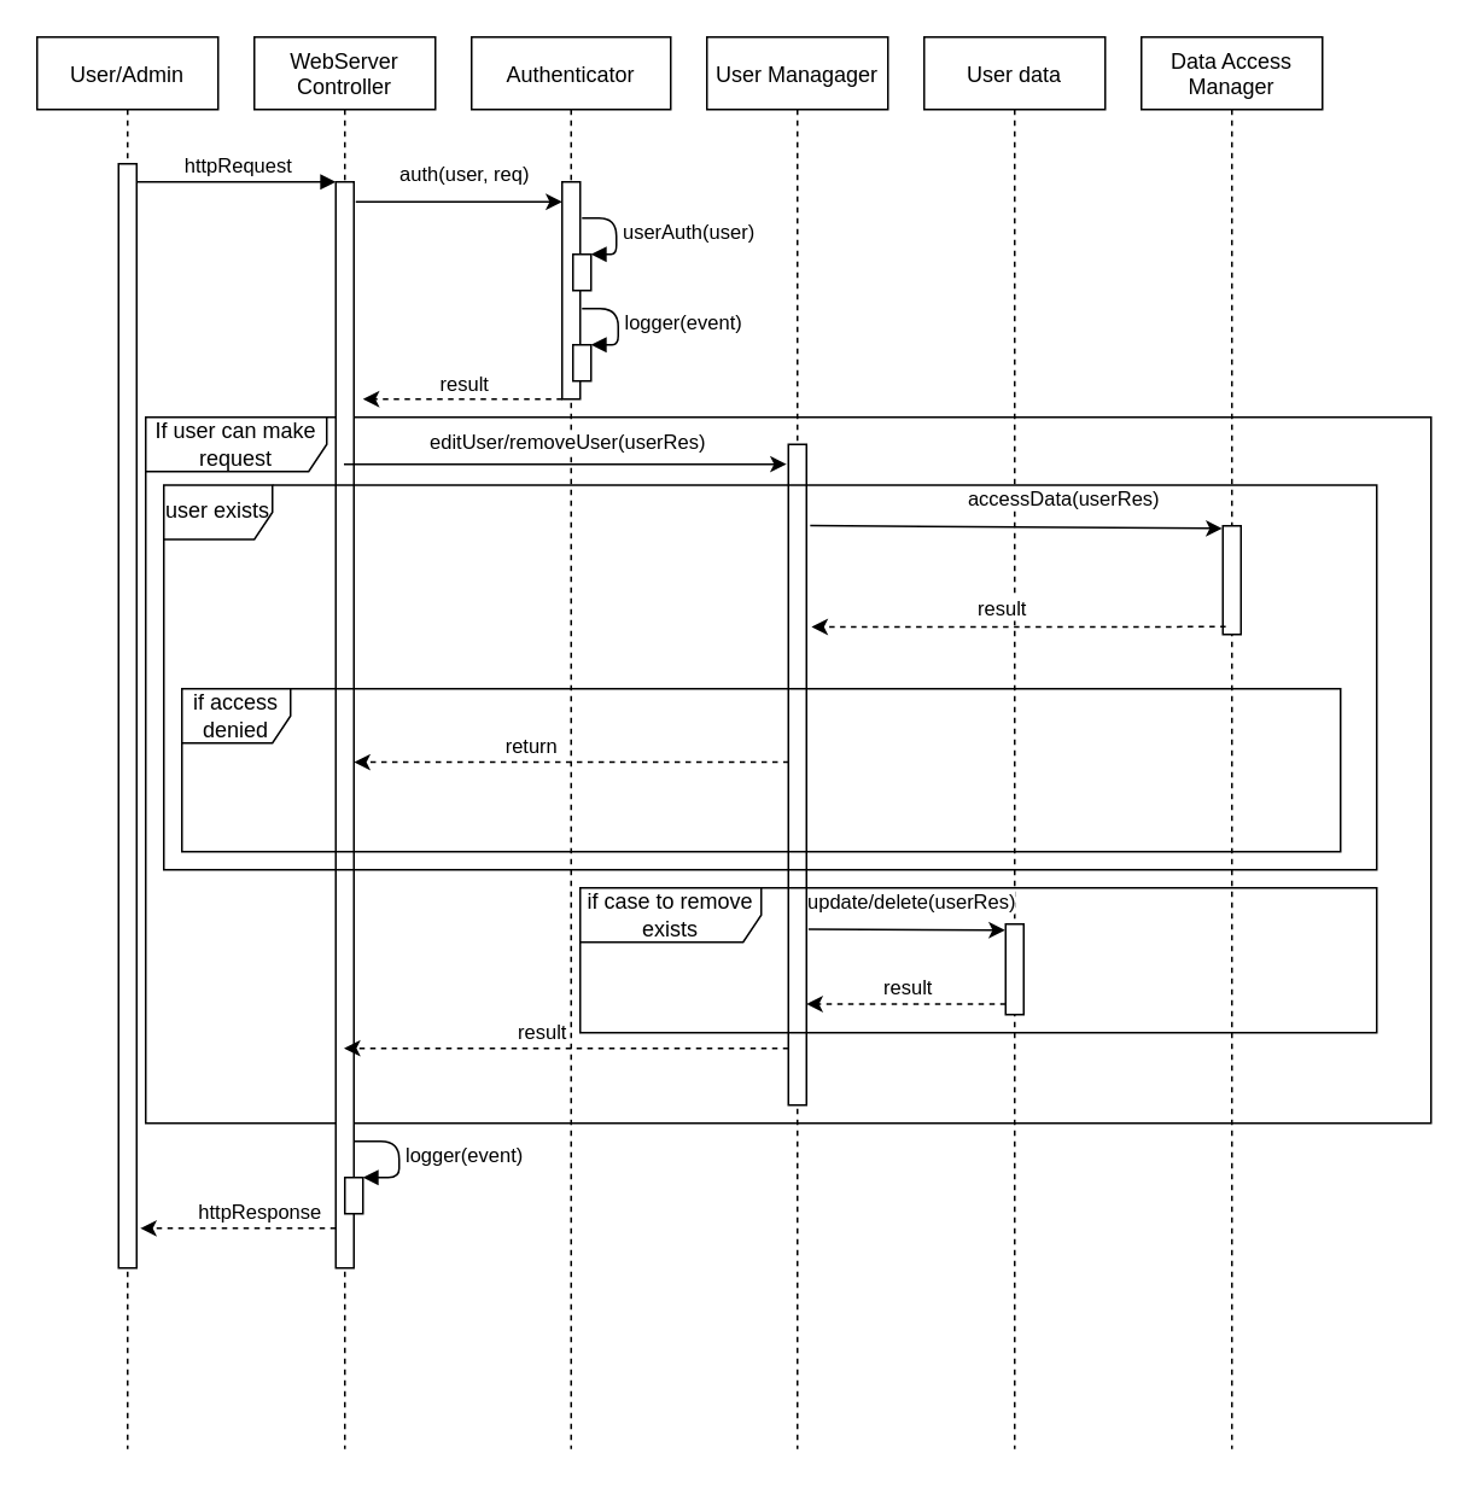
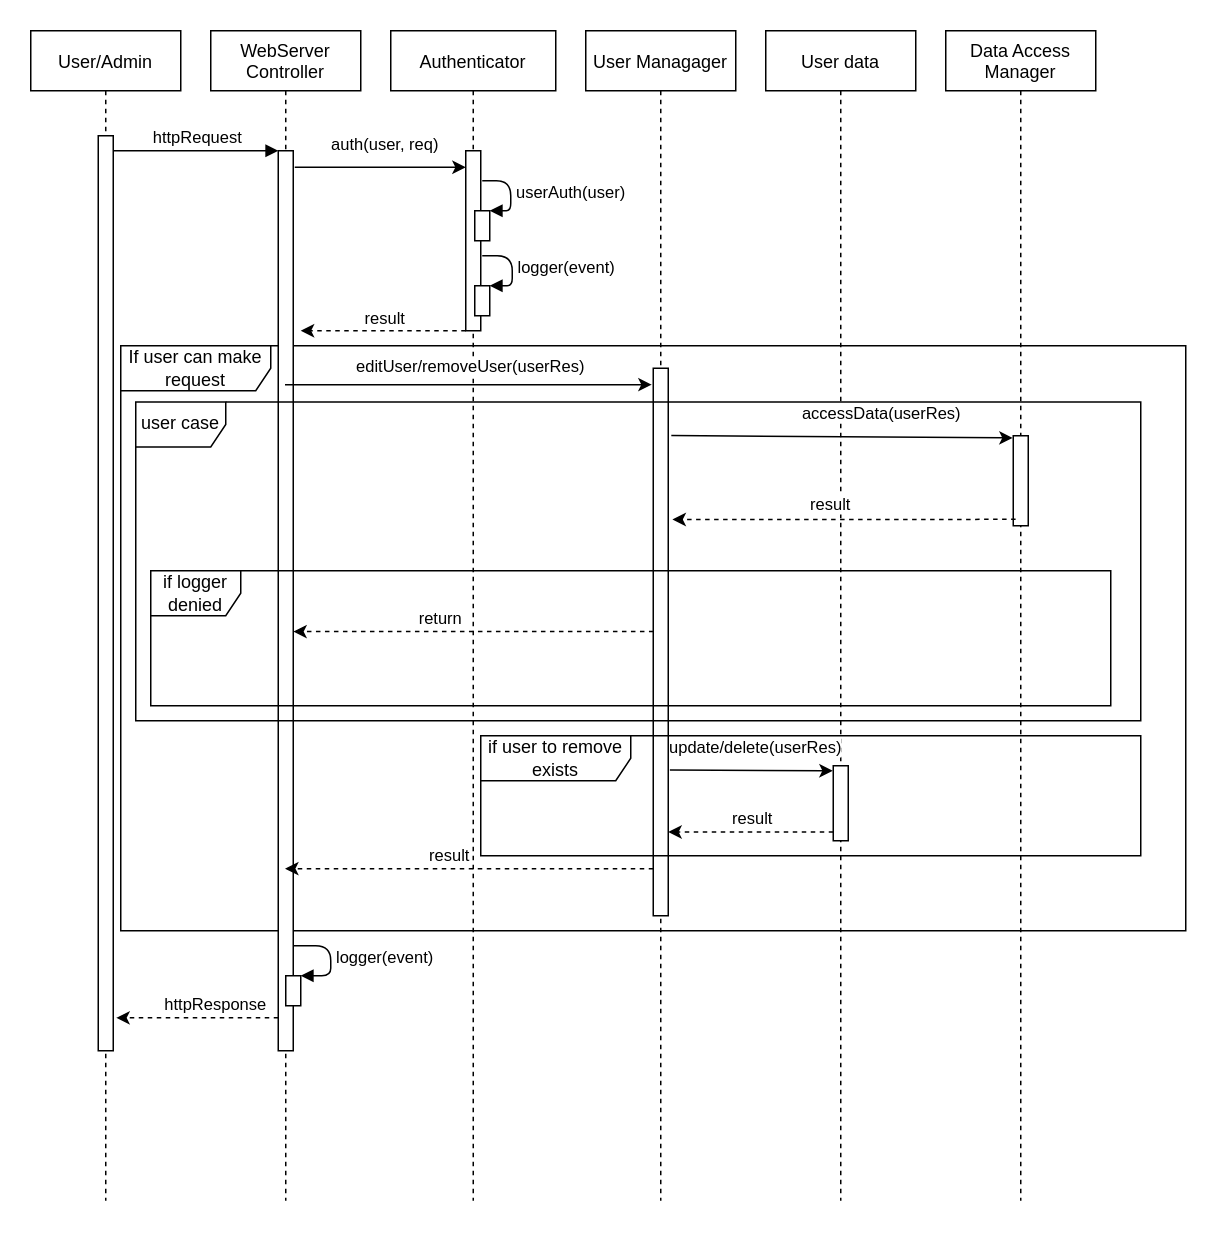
- <mxCell id="38" value="user exists" style="shape=umlFrame;whiteSpace=wrap;html=1;" vertex="1" parent="1"><mxGeometry x="90" y="267.5" width="670" height="212.5" as="geometry" /></mxCell>
+ <mxCell id="38" value="user case" style="shape=umlFrame;whiteSpace=wrap;html=1;" vertex="1" parent="1"><mxGeometry x="90" y="267.5" width="670" height="212.5" as="geometry" /></mxCell>
- <mxCell id="43" value="if access denied" style="shape=umlFrame;whiteSpace=wrap;html=1;" vertex="1" parent="1"><mxGeometry x="100" y="380" width="640" height="90" as="geometry" /></mxCell>
+ <mxCell id="43" value="if logger denied" style="shape=umlFrame;whiteSpace=wrap;html=1;" vertex="1" parent="1"><mxGeometry x="100" y="380" width="640" height="90" as="geometry" /></mxCell>
- <mxCell id="35" value="if case to remove exists" style="shape=umlFrame;whiteSpace=wrap;html=1;width=100;height=30;" parent="1" vertex="1"><mxGeometry x="320" y="490" width="440" height="80" as="geometry" /></mxCell>
+ <mxCell id="35" value="if user to remove exists" style="shape=umlFrame;whiteSpace=wrap;html=1;width=100;height=30;" parent="1" vertex="1"><mxGeometry x="320" y="490" width="440" height="80" as="geometry" /></mxCell>
